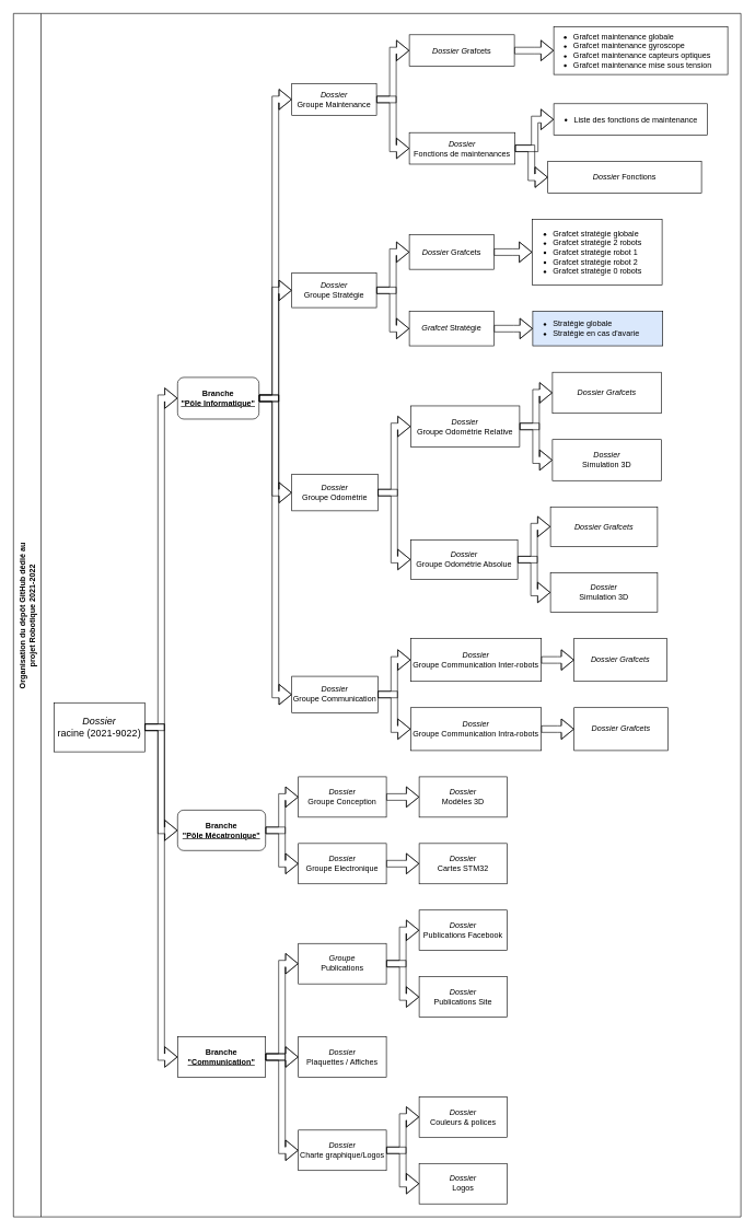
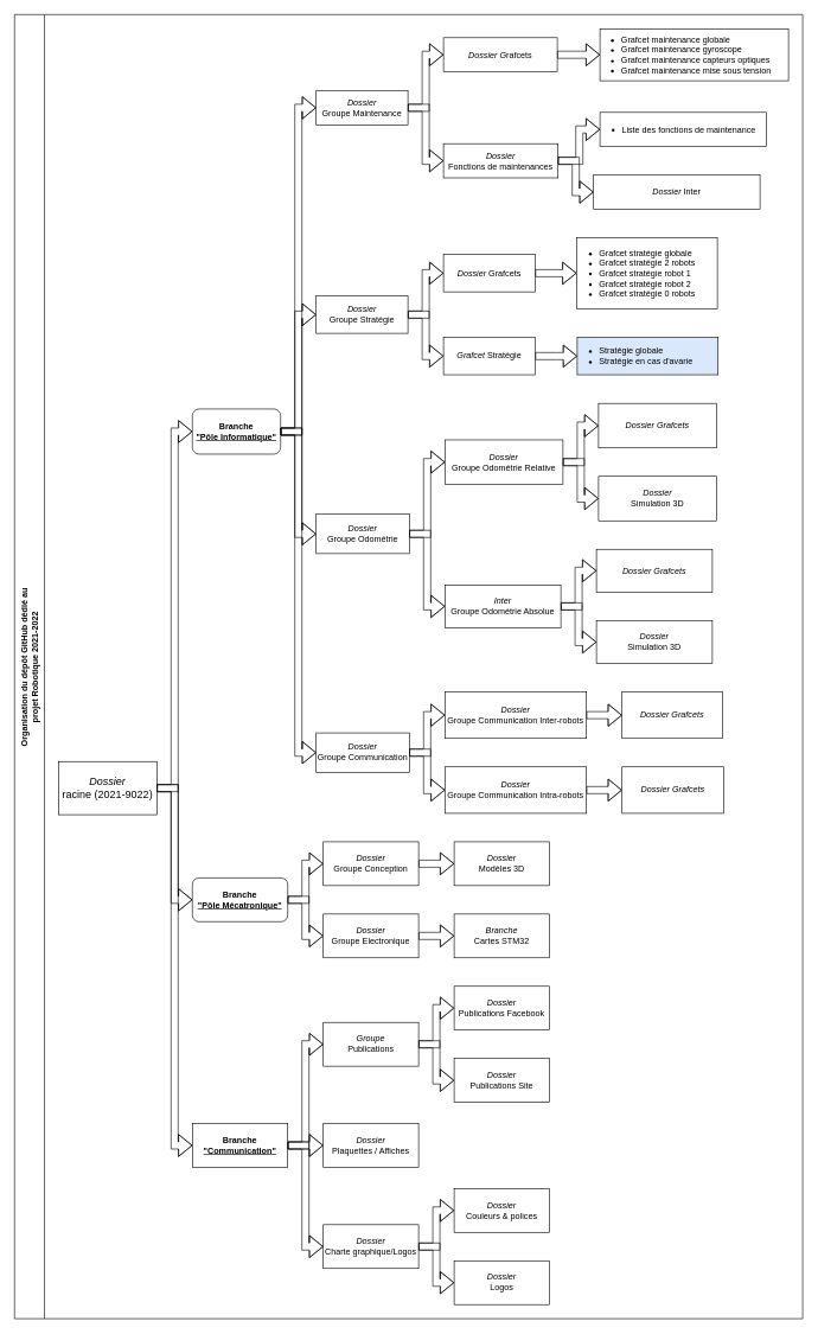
- <mxCell id="73" value="&lt;div&gt;&lt;i&gt;Dossier &lt;/i&gt;Fonctions&lt;/div&gt;" style="whiteSpace=wrap;html=1;align=center;spacing=-11;" vertex="1" parent="2"><mxGeometry x="814" y="225.5" width="234" height="48" as="geometry" /></mxCell>
+ <mxCell id="73" value="&lt;div&gt;&lt;i&gt;Dossier &lt;/i&gt;Inter&lt;/div&gt;" style="whiteSpace=wrap;html=1;align=center;spacing=-11;" vertex="1" parent="2"><mxGeometry x="814" y="225.5" width="234" height="48" as="geometry" /></mxCell>
- <mxCell id="19" value="&lt;i&gt;Dossier&lt;/i&gt;&lt;br&gt;Groupe Odométrie Absolue" style="whiteSpace=wrap;html=1;" vertex="1" parent="2"><mxGeometry x="605" y="801.7" width="163" height="60.24" as="geometry" /></mxCell>
+ <mxCell id="19" value="&lt;i&gt;Inter&lt;/i&gt;&lt;br&gt;Groupe Odométrie Absolue" style="whiteSpace=wrap;html=1;" vertex="1" parent="2"><mxGeometry x="605" y="801.7" width="163" height="60.24" as="geometry" /></mxCell>
- <mxCell id="33" value="&lt;i&gt;Dossier&lt;/i&gt;&lt;br&gt;Cartes STM32" style="whiteSpace=wrap;html=1;" vertex="1" parent="2"><mxGeometry x="618" y="1264.24" width="134" height="61.54" as="geometry" /></mxCell>
+ <mxCell id="33" value="&lt;i&gt;Branche&lt;/i&gt;&lt;br&gt;Cartes STM32" style="whiteSpace=wrap;html=1;" vertex="1" parent="2"><mxGeometry x="618" y="1264.24" width="134" height="61.54" as="geometry" /></mxCell>
